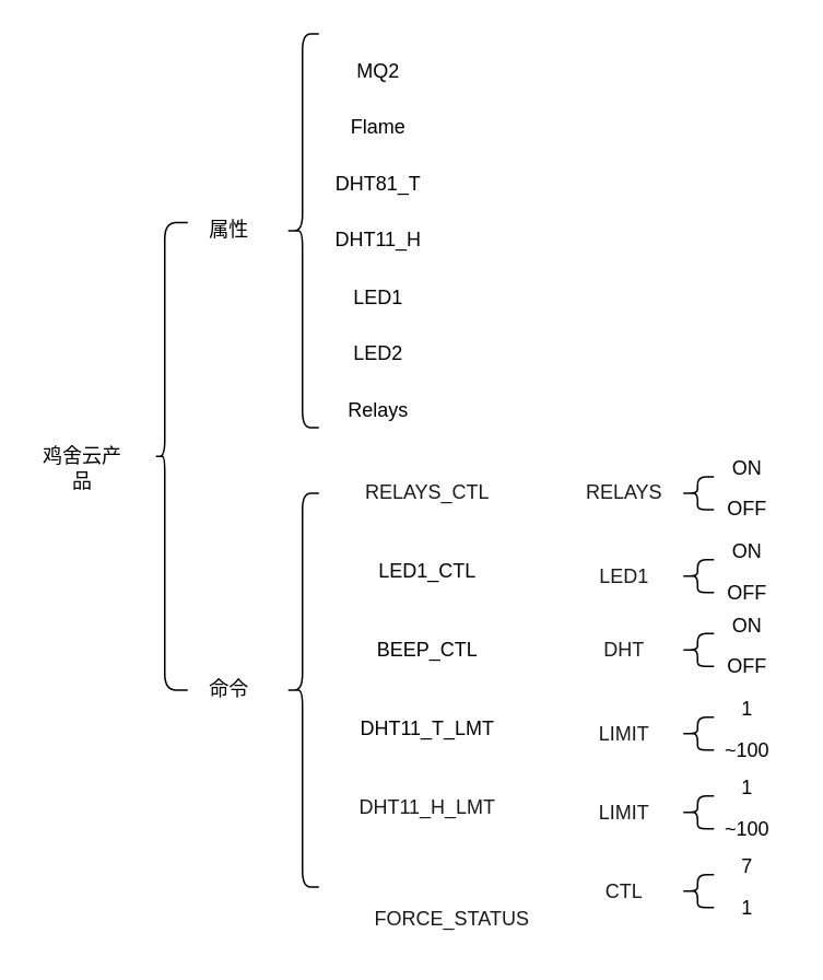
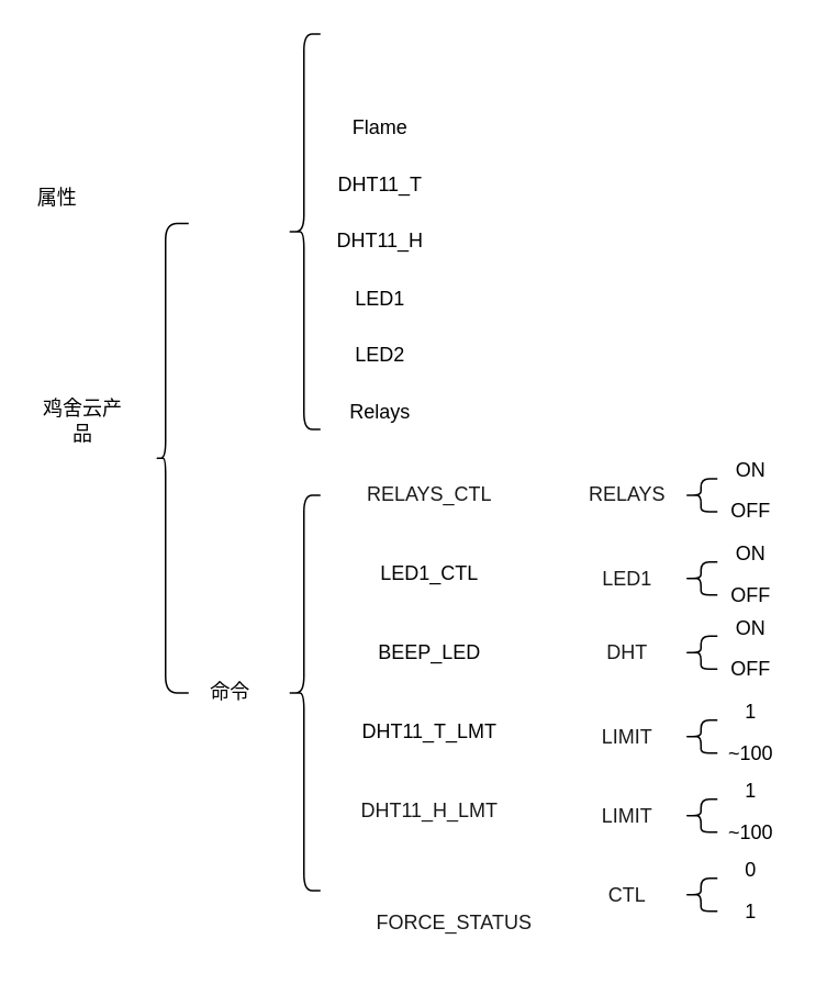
- <mxCell id="8" value="MQ2" style="text;html=1;align=center;verticalAlign=middle;resizable=0;points=[];autosize=1;strokeColor=none;fillColor=none;" vertex="1" parent="1"><mxGeometry x="205" y="28" width="50" height="30" as="geometry" /></mxCell>
- <mxCell id="10" value="DHT81_T" style="text;html=1;align=center;verticalAlign=middle;resizable=0;points=[];autosize=1;strokeColor=none;fillColor=none;" vertex="1" parent="1"><mxGeometry x="195" y="97" width="70" height="30" as="geometry" /></mxCell>
+ <mxCell id="10" value="DHT11_T" style="text;html=1;align=center;verticalAlign=middle;resizable=0;points=[];autosize=1;strokeColor=none;fillColor=none;" vertex="1" parent="1"><mxGeometry x="195" y="97" width="70" height="30" as="geometry" /></mxCell>
- <mxCell id="4" value="属性" style="text;html=1;align=center;verticalAlign=middle;resizable=0;points=[];autosize=1;strokeColor=none;fillColor=none;" vertex="1" parent="1"><mxGeometry x="114" y="125" width="50" height="30" as="geometry" /></mxCell>
+ <mxCell id="4" value="属性" style="text;html=1;align=center;verticalAlign=middle;resizable=0;points=[];autosize=1;strokeColor=none;fillColor=none;" vertex="1" parent="1"><mxGeometry x="9" y="105" width="50" height="30" as="geometry" /></mxCell>
- <mxCell id="2" value="鸡舍云产品" style="text;html=1;align=center;verticalAlign=middle;whiteSpace=wrap;rounded=0;" vertex="1" parent="1"><mxGeometry x="20" y="270" width="60" height="30" as="geometry" /></mxCell>
+ <mxCell id="2" value="鸡舍云产品" style="text;html=1;align=center;verticalAlign=middle;whiteSpace=wrap;rounded=0;" vertex="1" parent="1"><mxGeometry x="20" y="240" width="60" height="30" as="geometry" /></mxCell>
- <mxCell id="17" value="BEEP_CTL" style="text;html=1;align=center;verticalAlign=middle;resizable=0;points=[];autosize=1;strokeColor=none;fillColor=none;" vertex="1" parent="1"><mxGeometry x="220" y="381" width="80" height="30" as="geometry" /></mxCell>
+ <mxCell id="17" value="BEEP_LED" style="text;html=1;align=center;verticalAlign=middle;resizable=0;points=[];autosize=1;strokeColor=none;fillColor=none;" vertex="1" parent="1"><mxGeometry x="220" y="381" width="80" height="30" as="geometry" /></mxCell>
- <mxCell id="43" value="7" style="text;html=1;align=center;verticalAlign=middle;resizable=0;points=[];autosize=1;strokeColor=none;fillColor=none;" vertex="1" parent="1"><mxGeometry x="440" y="512.5" width="30" height="30" as="geometry" /></mxCell>
+ <mxCell id="43" value="0" style="text;html=1;align=center;verticalAlign=middle;resizable=0;points=[];autosize=1;strokeColor=none;fillColor=none;" vertex="1" parent="1"><mxGeometry x="440" y="512.5" width="30" height="30" as="geometry" /></mxCell>
